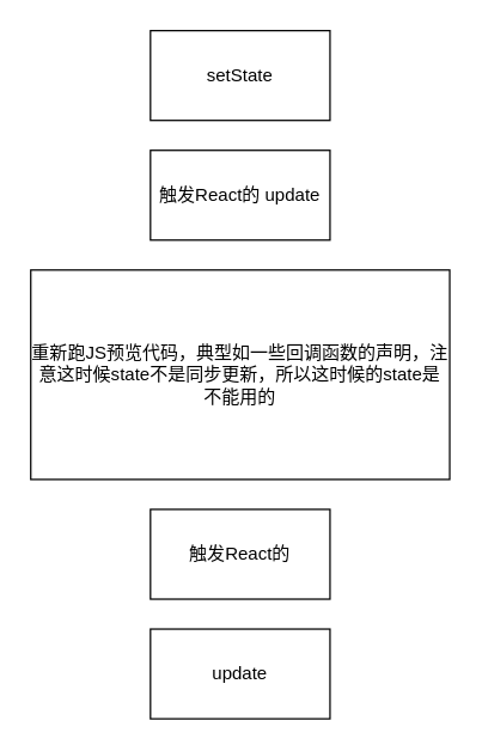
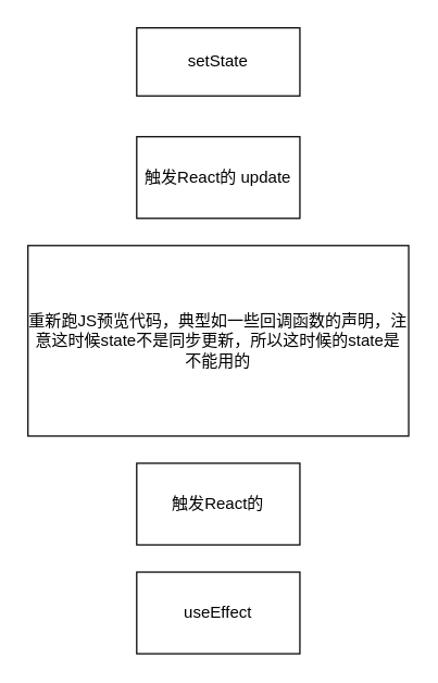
- <mxCell id="2" value="setState" style="rounded=0;whiteSpace=wrap;html=1;" vertex="1" parent="1"><mxGeometry x="100" y="20" width="120" height="60" as="geometry" /></mxCell>
+ <mxCell id="2" value="setState" style="rounded=0;whiteSpace=wrap;html=1;" vertex="1" parent="1"><mxGeometry x="100" y="20" width="120" height="50" as="geometry" /></mxCell>
- <mxCell id="6" value="update" style="rounded=0;whiteSpace=wrap;html=1;" vertex="1" parent="1"><mxGeometry x="100" y="420" width="120" height="60" as="geometry" /></mxCell>
+ <mxCell id="6" value="useEffect" style="rounded=0;whiteSpace=wrap;html=1;" vertex="1" parent="1"><mxGeometry x="100" y="420" width="120" height="60" as="geometry" /></mxCell>
